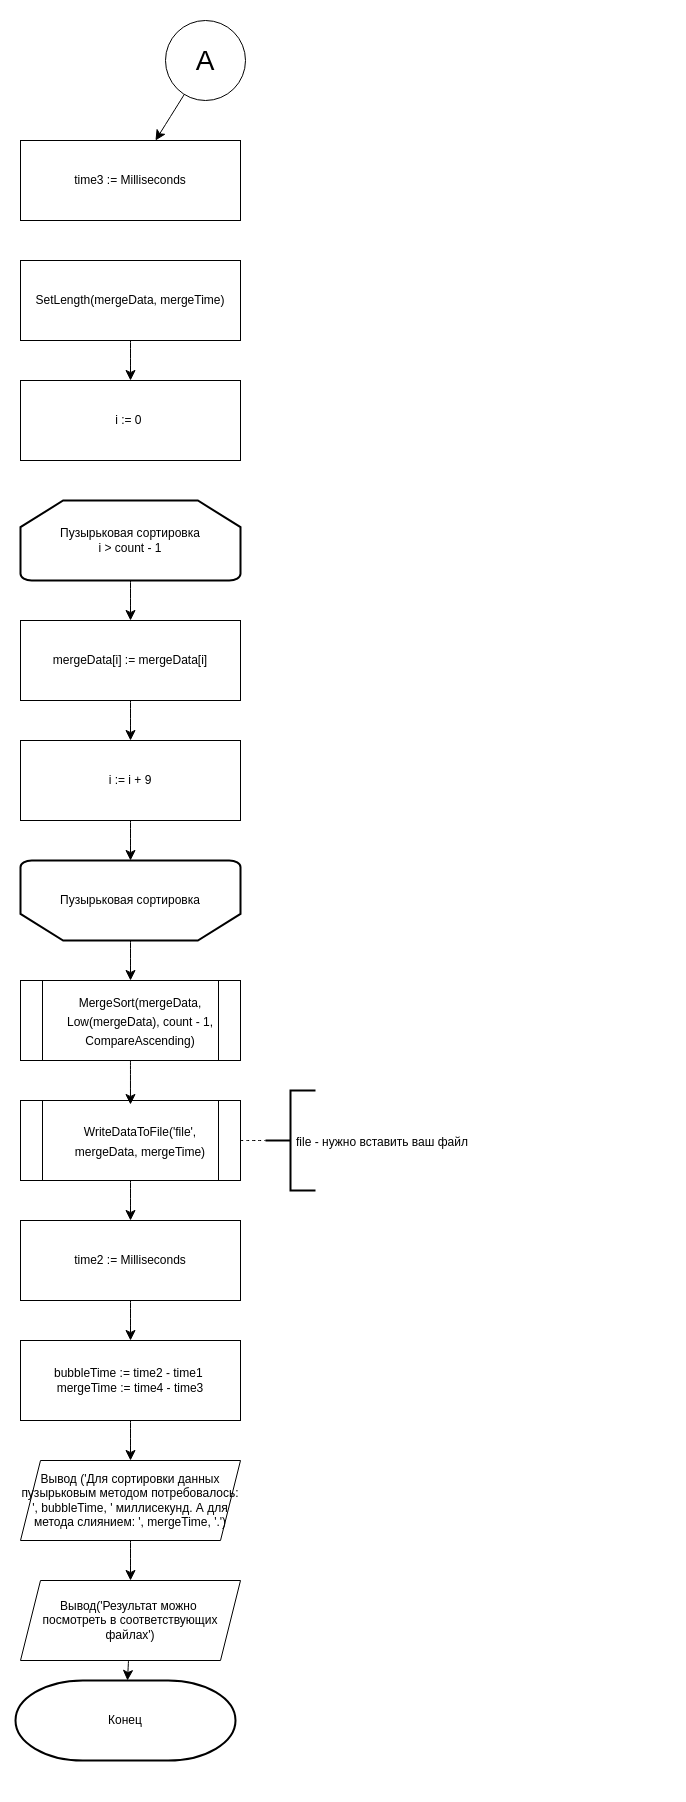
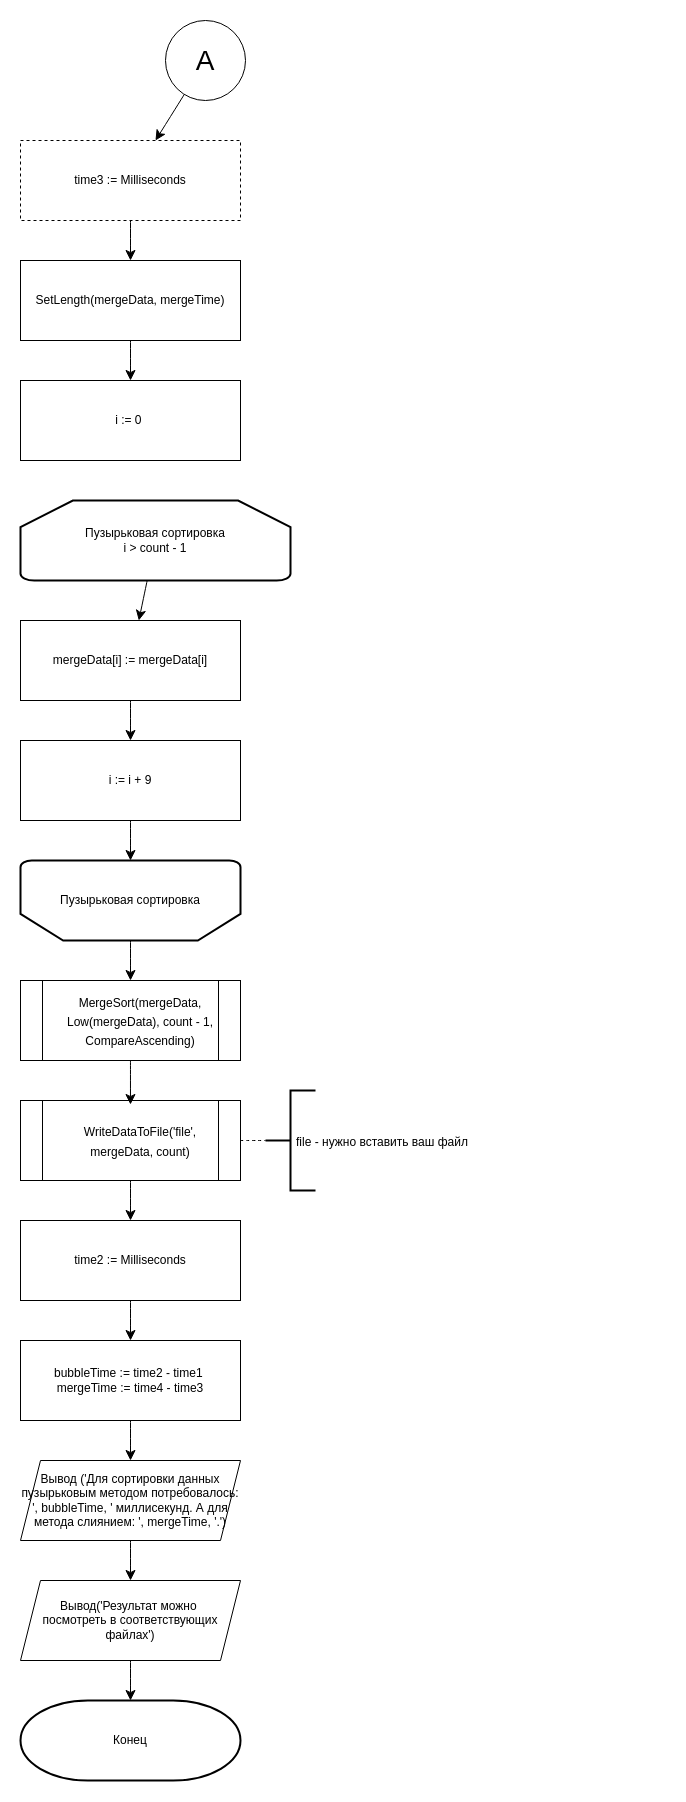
- <mxCell id="7" value="time3 := Milliseconds" style="rounded=0;whiteSpace=wrap;html=1;" vertex="1" parent="1"><mxGeometry x="20" y="140" width="220" height="80" as="geometry" /></mxCell>
+ <mxCell id="7" value="time3 := Milliseconds" style="rounded=0;whiteSpace=wrap;html=1;dashed=1;" vertex="1" parent="1"><mxGeometry x="20" y="140" width="220" height="80" as="geometry" /></mxCell>
+ <mxCell id="6" value="" style="edgeStyle=none;curved=1;rounded=0;orthogonalLoop=1;jettySize=auto;html=1;fontSize=12;startSize=8;endSize=8;" edge="1" parent="1" source="7" target="9"><mxGeometry relative="1" as="geometry" /></mxCell>
- <mxCell id="11" value="Пузырьковая сортировка&lt;div&gt;i &amp;gt; count - 1&lt;/div&gt;" style="strokeWidth=2;html=1;shape=mxgraph.flowchart.loop_limit;whiteSpace=wrap;" vertex="1" parent="1"><mxGeometry x="20" y="500" width="220" height="80" as="geometry" /></mxCell>
+ <mxCell id="11" value="Пузырьковая сортировка&lt;div&gt;i &amp;gt; count - 1&lt;/div&gt;" style="strokeWidth=2;html=1;shape=mxgraph.flowchart.loop_limit;whiteSpace=wrap;" vertex="1" parent="1"><mxGeometry x="20" y="500" width="270" height="80" as="geometry" /></mxCell>
- <mxCell id="20" value="&lt;font style=&quot;font-size: 12px;&quot;&gt;&lt;font style=&quot;&quot;&gt;WriteDataToFile('file', mergeData, mergeTime)&lt;/font&gt;&lt;/font&gt;" style="text;html=1;align=center;verticalAlign=middle;whiteSpace=wrap;rounded=0;fontSize=16;" vertex="1" parent="1"><mxGeometry x="52" y="1100" width="176" height="80" as="geometry" /></mxCell>
+ <mxCell id="20" value="&lt;font style=&quot;font-size: 12px;&quot;&gt;&lt;font style=&quot;&quot;&gt;WriteDataToFile('file', mergeData, count)&lt;/font&gt;&lt;/font&gt;" style="text;html=1;align=center;verticalAlign=middle;whiteSpace=wrap;rounded=0;fontSize=16;" vertex="1" parent="1"><mxGeometry x="52" y="1100" width="176" height="80" as="geometry" /></mxCell>
- <mxCell id="33" value="Конец" style="strokeWidth=2;html=1;shape=mxgraph.flowchart.terminator;whiteSpace=wrap;" vertex="1" parent="1"><mxGeometry x="15" y="1680" width="220" height="80" as="geometry" /></mxCell>
+ <mxCell id="33" value="Конец" style="strokeWidth=2;html=1;shape=mxgraph.flowchart.terminator;whiteSpace=wrap;" vertex="1" parent="1"><mxGeometry x="20" y="1700" width="220" height="80" as="geometry" /></mxCell>
